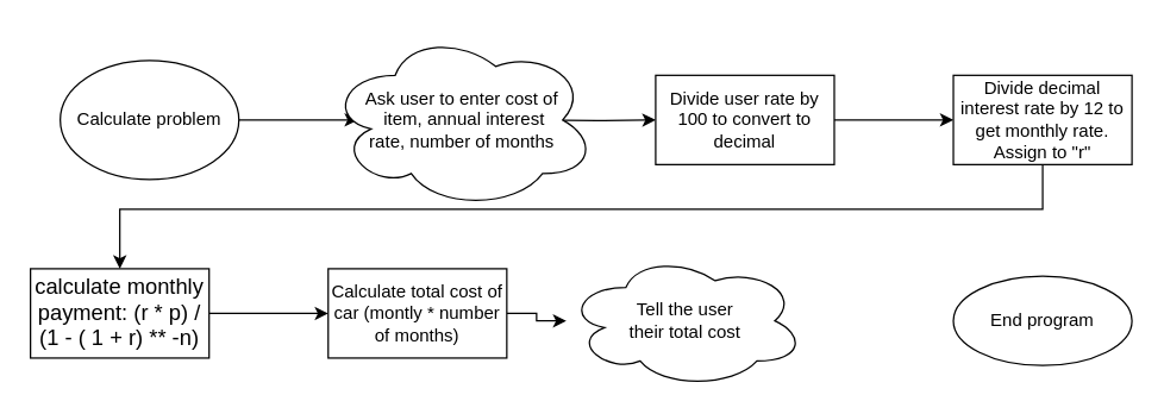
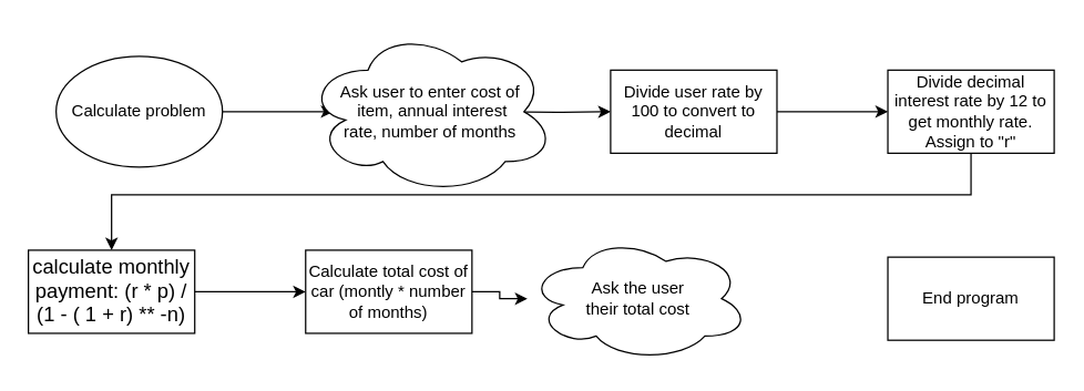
- <mxCell id="13" value="Tell the user &lt;br&gt;their total cost" style="ellipse;shape=cloud;whiteSpace=wrap;html=1;" vertex="1" parent="1"><mxGeometry x="380" y="170" width="160" height="90" as="geometry" /></mxCell>
+ <mxCell id="13" value="Ask the user &lt;br&gt;their total cost" style="ellipse;shape=cloud;whiteSpace=wrap;html=1;" vertex="1" parent="1"><mxGeometry x="380" y="170" width="160" height="90" as="geometry" /></mxCell>
- <mxCell id="14" value="End program" style="ellipse;whiteSpace=wrap;html=1;" vertex="1" parent="1"><mxGeometry x="640" y="185" width="120" height="60" as="geometry" /></mxCell>
+ <mxCell id="14" value="End program" style="whiteSpace=wrap;html=1;rounded=0;" vertex="1" parent="1"><mxGeometry x="640" y="185" width="120" height="60" as="geometry" /></mxCell>
